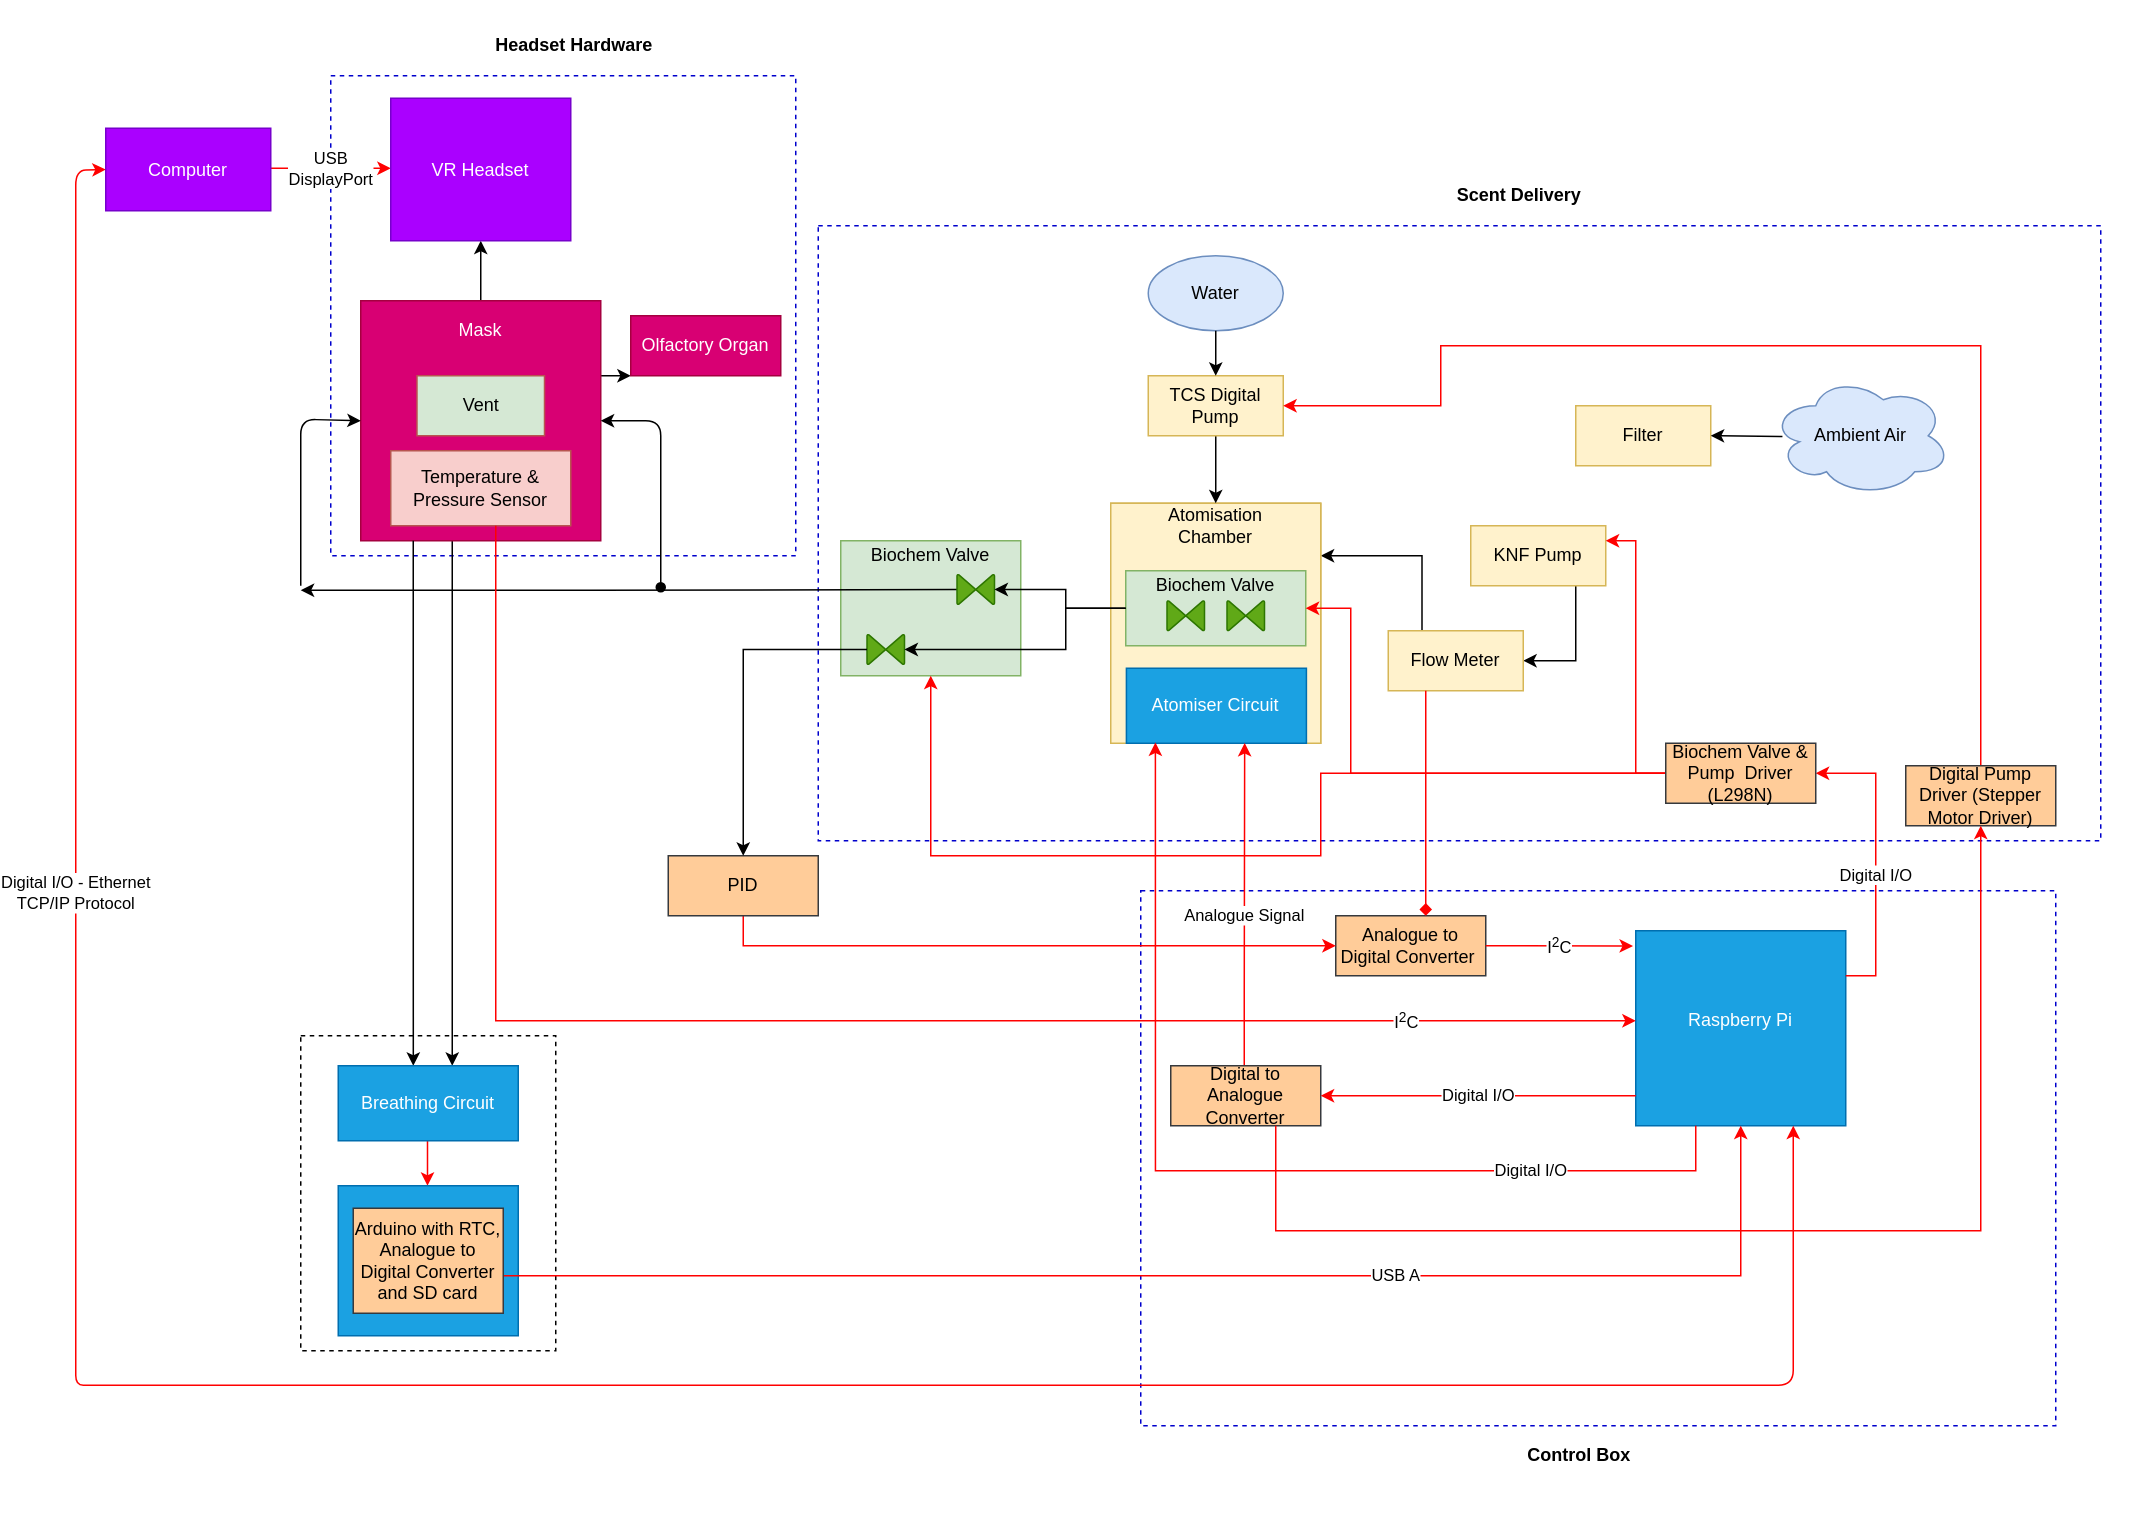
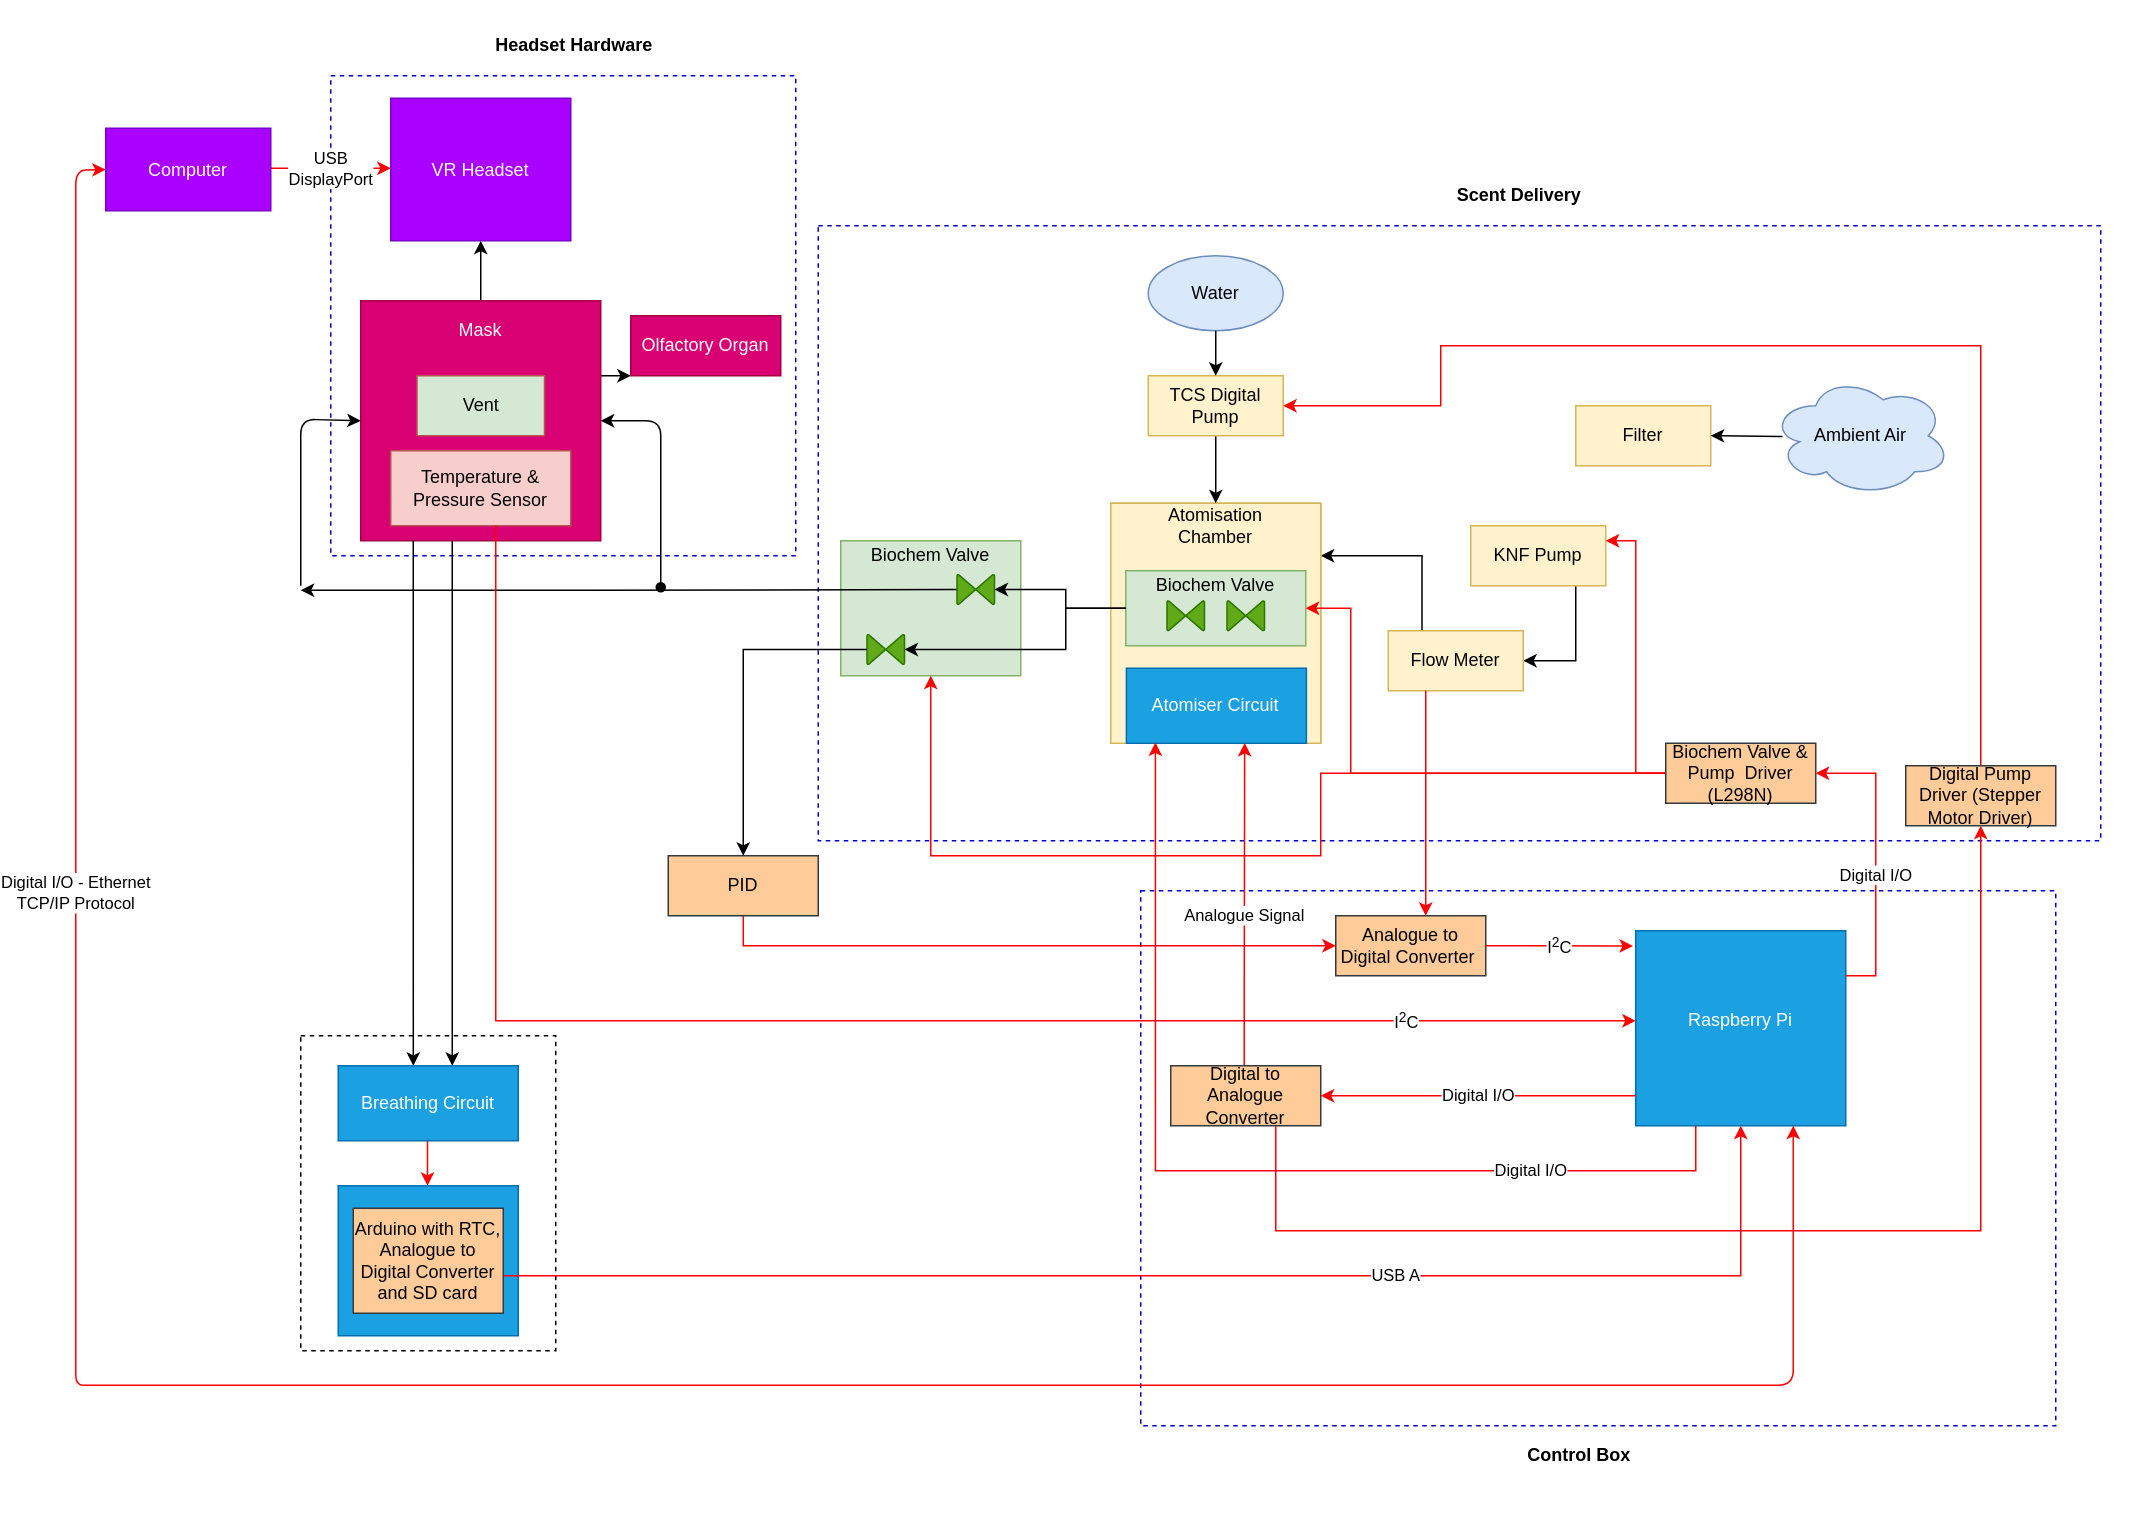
- <mxCell id="62" value="" style="edgeStyle=orthogonalEdgeStyle;rounded=0;orthogonalLoop=1;jettySize=auto;html=1;strokeColor=#FF0000;endArrow=diamond;" parent="1" source="12" target="34" edge="1"><mxGeometry relative="1" as="geometry"><mxPoint x="870" y="490" as="sourcePoint" /><Array as="points"><mxPoint x="920" y="580" /><mxPoint x="920" y="580" /></Array></mxGeometry></mxCell>
+ <mxCell id="62" value="" style="edgeStyle=orthogonalEdgeStyle;rounded=0;orthogonalLoop=1;jettySize=auto;html=1;strokeColor=#FF0000;" parent="1" source="12" target="34" edge="1"><mxGeometry relative="1" as="geometry"><mxPoint x="870" y="490" as="sourcePoint" /><Array as="points"><mxPoint x="920" y="580" /><mxPoint x="920" y="580" /></Array></mxGeometry></mxCell>
